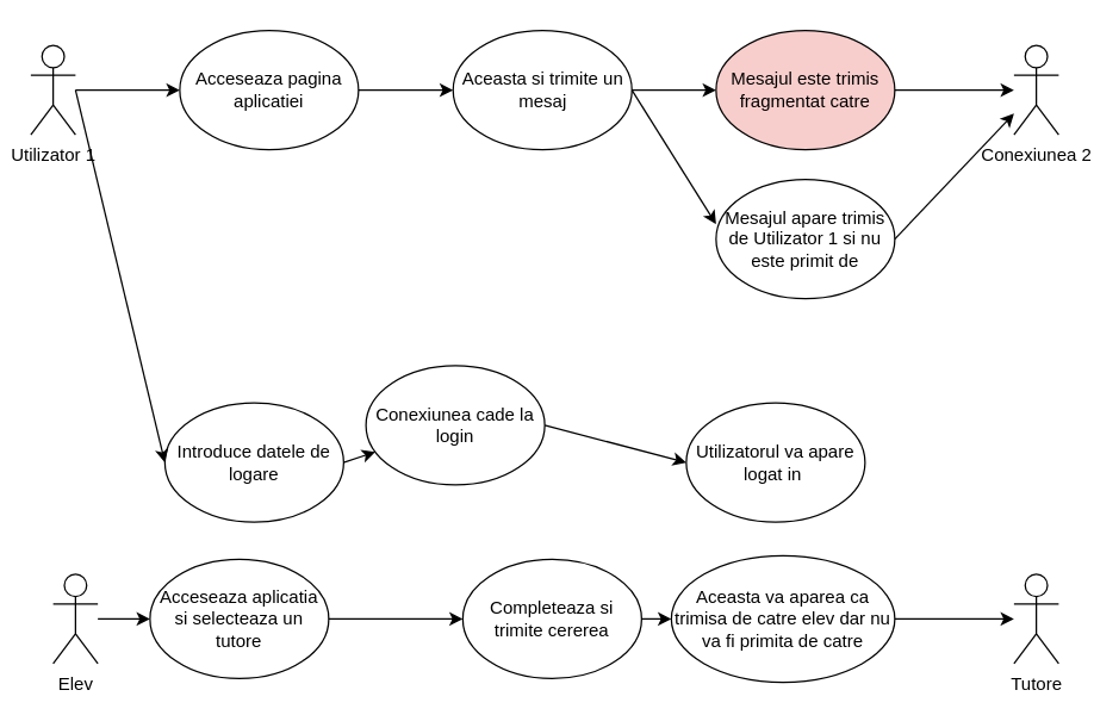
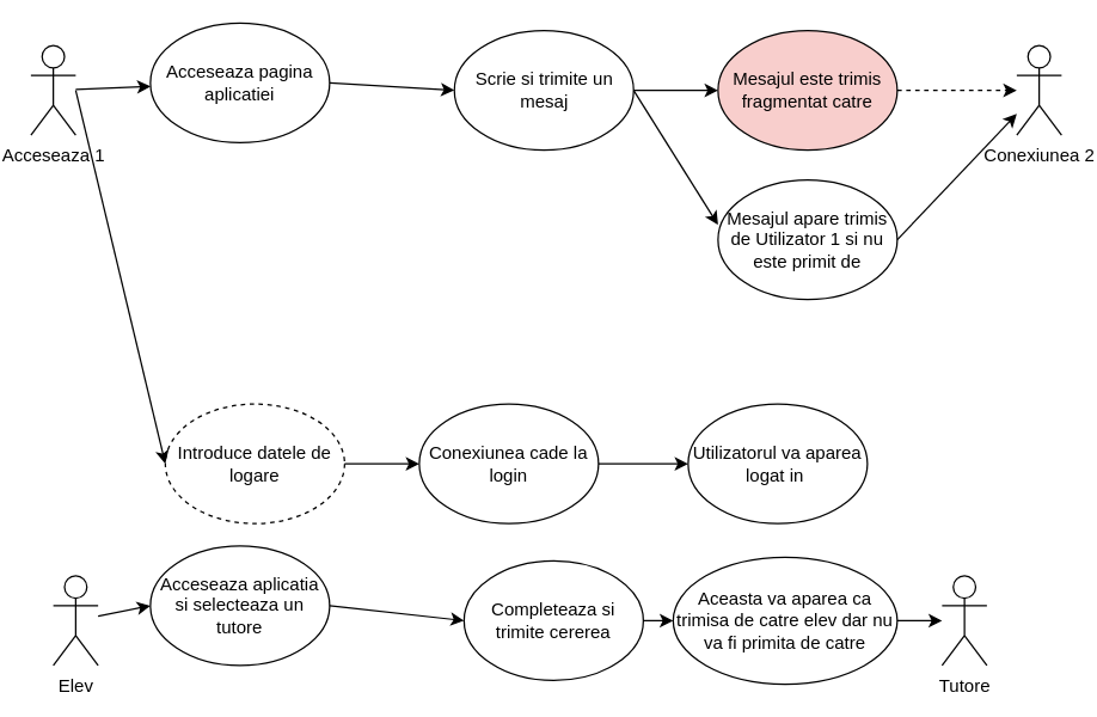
- <mxCell id="5" value="Acceseaza pagina aplicatiei" style="ellipse;whiteSpace=wrap;html=1;" vertex="1" parent="1"><mxGeometry x="120" y="20" width="120" height="80" as="geometry" /></mxCell>
+ <mxCell id="5" value="Acceseaza pagina aplicatiei" style="ellipse;whiteSpace=wrap;html=1;" vertex="1" parent="1"><mxGeometry x="100" y="15" width="120" height="80" as="geometry" /></mxCell>
- <mxCell id="6" value="Aceasta si trimite un mesaj" style="ellipse;whiteSpace=wrap;html=1;" vertex="1" parent="1"><mxGeometry x="303.5" y="20" width="120" height="80" as="geometry" /></mxCell>
+ <mxCell id="6" value="Scrie si trimite un mesaj" style="ellipse;whiteSpace=wrap;html=1;" vertex="1" parent="1"><mxGeometry x="303.5" y="20" width="120" height="80" as="geometry" /></mxCell>
- <mxCell id="10" value="" style="endArrow=classic;html=1;exitX=1;exitY=0.5;exitDx=0;exitDy=0;" edge="1" parent="1" source="8" target="3"><mxGeometry width="50" height="50" relative="1" as="geometry"><mxPoint x="400" y="140" as="sourcePoint" /><mxPoint x="450" y="90" as="targetPoint" /></mxGeometry></mxCell>
+ <mxCell id="10" value="" style="endArrow=classic;html=1;exitX=1;exitY=0.5;exitDx=0;exitDy=0;dashed=1;" edge="1" parent="1" source="8" target="3"><mxGeometry width="50" height="50" relative="1" as="geometry"><mxPoint x="400" y="140" as="sourcePoint" /><mxPoint x="450" y="90" as="targetPoint" /></mxGeometry></mxCell>
- <mxCell id="2" value="Utilizator 1" style="shape=umlActor;verticalLabelPosition=bottom;labelBackgroundColor=#ffffff;verticalAlign=top;html=1;outlineConnect=0;" vertex="1" parent="1"><mxGeometry x="20" y="30" width="30" height="60" as="geometry" /></mxCell>
+ <mxCell id="2" value="Acceseaza 1" style="shape=umlActor;verticalLabelPosition=bottom;labelBackgroundColor=#ffffff;verticalAlign=top;html=1;outlineConnect=0;" vertex="1" parent="1"><mxGeometry x="20" y="30" width="30" height="60" as="geometry" /></mxCell>
- <mxCell id="15" value="Conexiunea cade la login" style="ellipse;whiteSpace=wrap;html=1;" vertex="1" parent="1"><mxGeometry x="245" y="245" width="120" height="80" as="geometry" /></mxCell>
+ <mxCell id="15" value="Conexiunea cade la login" style="ellipse;whiteSpace=wrap;html=1;" vertex="1" parent="1"><mxGeometry x="280" y="270" width="120" height="80" as="geometry" /></mxCell>
- <mxCell id="14" value="Introduce datele de logare" style="ellipse;whiteSpace=wrap;html=1;" vertex="1" parent="1"><mxGeometry x="110" y="270" width="120" height="80" as="geometry" /></mxCell>
+ <mxCell id="14" value="Introduce datele de logare" style="ellipse;whiteSpace=wrap;html=1;dashed=1;" vertex="1" parent="1"><mxGeometry x="110" y="270" width="120" height="80" as="geometry" /></mxCell>
- <mxCell id="16" value="Utilizatorul va apare logat in&amp;nbsp;" style="ellipse;whiteSpace=wrap;html=1;" vertex="1" parent="1"><mxGeometry x="460" y="270" width="120" height="80" as="geometry" /></mxCell>
+ <mxCell id="16" value="Utilizatorul va aparea logat in&amp;nbsp;" style="ellipse;whiteSpace=wrap;html=1;" vertex="1" parent="1"><mxGeometry x="460" y="270" width="120" height="80" as="geometry" /></mxCell>
- <mxCell id="22" value="Acceseaza aplicatia si selecteaza un tutore" style="ellipse;whiteSpace=wrap;html=1;" vertex="1" parent="1"><mxGeometry x="100" y="375" width="120" height="80" as="geometry" /></mxCell>
+ <mxCell id="22" value="Acceseaza aplicatia si selecteaza un tutore" style="ellipse;whiteSpace=wrap;html=1;" vertex="1" parent="1"><mxGeometry x="100" y="365" width="120" height="80" as="geometry" /></mxCell>
- <mxCell id="21" value="Tutore" style="shape=umlActor;verticalLabelPosition=bottom;labelBackgroundColor=#ffffff;verticalAlign=top;html=1;outlineConnect=0;" vertex="1" parent="1"><mxGeometry x="680" y="385" width="30" height="60" as="geometry" /></mxCell>
+ <mxCell id="21" value="Tutore" style="shape=umlActor;verticalLabelPosition=bottom;labelBackgroundColor=#ffffff;verticalAlign=top;html=1;outlineConnect=0;" vertex="1" parent="1"><mxGeometry x="630" y="385" width="30" height="60" as="geometry" /></mxCell>
